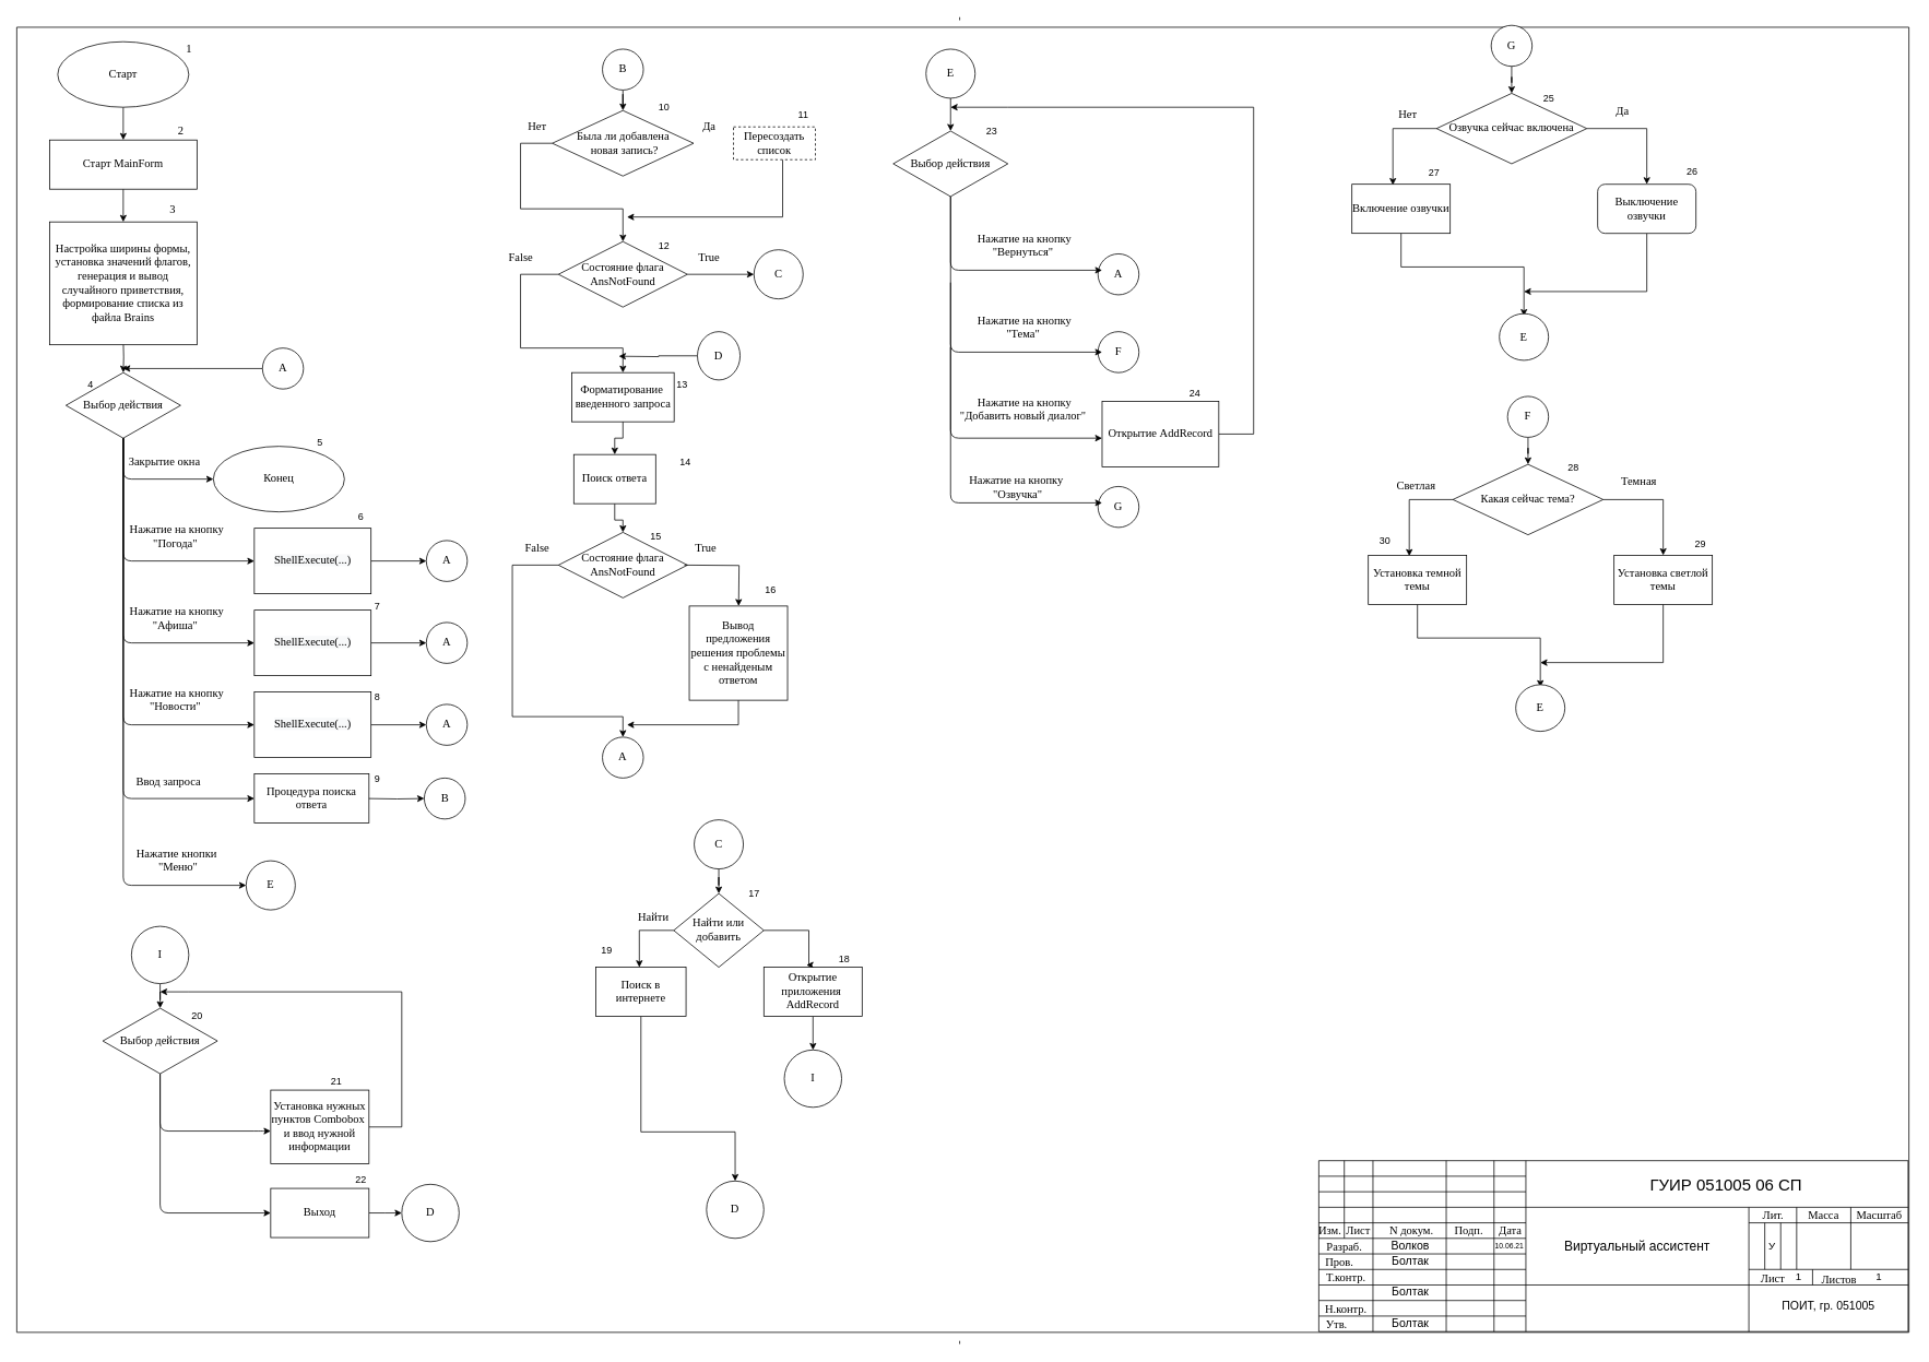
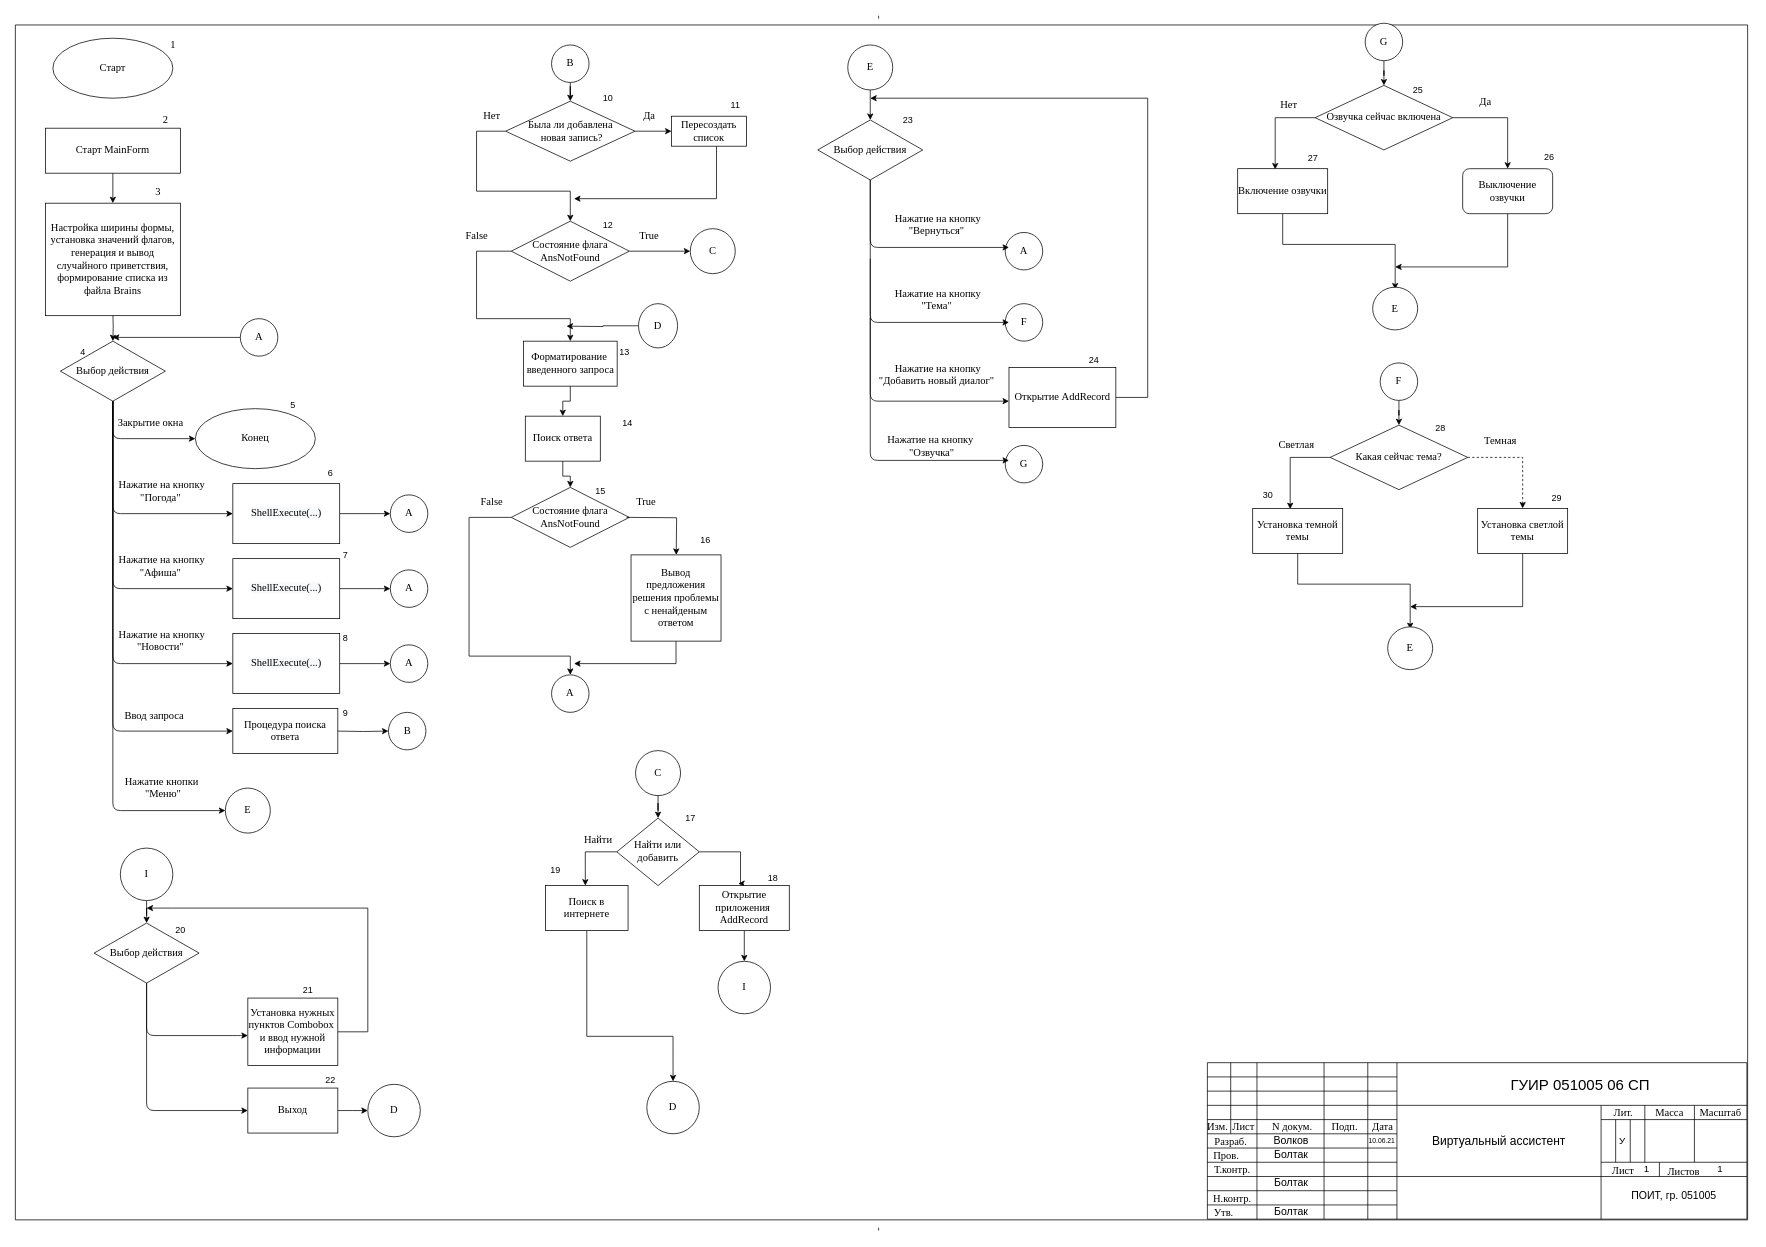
- <mxCell id="58" style="edgeStyle=orthogonalEdgeStyle;rounded=0;orthogonalLoop=1;jettySize=auto;html=1;entryX=0.5;entryY=0;entryDx=0;entryDy=0;fontSize=14;fontFamily=Times New Roman;" parent="1" source="59" target="61" edge="1"><mxGeometry relative="1" as="geometry" /></mxCell>
+ <mxCell id="95" style="edgeStyle=orthogonalEdgeStyle;rounded=0;orthogonalLoop=1;jettySize=auto;html=1;entryX=0;entryY=0.5;entryDx=0;entryDy=0;fontSize=14;fontFamily=Times New Roman;" parent="1" source="97" target="99" edge="1"><mxGeometry relative="1" as="geometry" /></mxCell>
- <mxCell id="99" value="Пересоздать список" style="rounded=0;whiteSpace=wrap;html=1;fontSize=14;fontFamily=Times New Roman;dashed=1;" parent="1" vertex="1"><mxGeometry x="895" y="154" width="100" height="40" as="geometry" /></mxCell>
+ <mxCell id="99" value="Пересоздать список" style="rounded=0;whiteSpace=wrap;html=1;fontSize=14;fontFamily=Times New Roman;" parent="1" vertex="1"><mxGeometry x="895" y="154" width="100" height="40" as="geometry" /></mxCell>
- <mxCell id="143" style="edgeStyle=orthogonalEdgeStyle;rounded=0;orthogonalLoop=1;jettySize=auto;html=1;fontSize=14;entryX=0.5;entryY=0;entryDx=0;entryDy=0;fontFamily=Times New Roman;" parent="1" source="145" target="151" edge="1"><mxGeometry relative="1" as="geometry"><mxPoint x="2030" y="668" as="targetPoint" /><Array as="points"><mxPoint x="2030" y="609" /></Array></mxGeometry></mxCell>
+ <mxCell id="143" style="edgeStyle=orthogonalEdgeStyle;rounded=0;orthogonalLoop=1;jettySize=auto;html=1;fontSize=14;entryX=0.5;entryY=0;entryDx=0;entryDy=0;fontFamily=Times New Roman;dashed=1;" parent="1" source="145" target="151" edge="1"><mxGeometry relative="1" as="geometry"><mxPoint x="2030" y="668" as="targetPoint" /><Array as="points"><mxPoint x="2030" y="609" /></Array></mxGeometry></mxCell>
